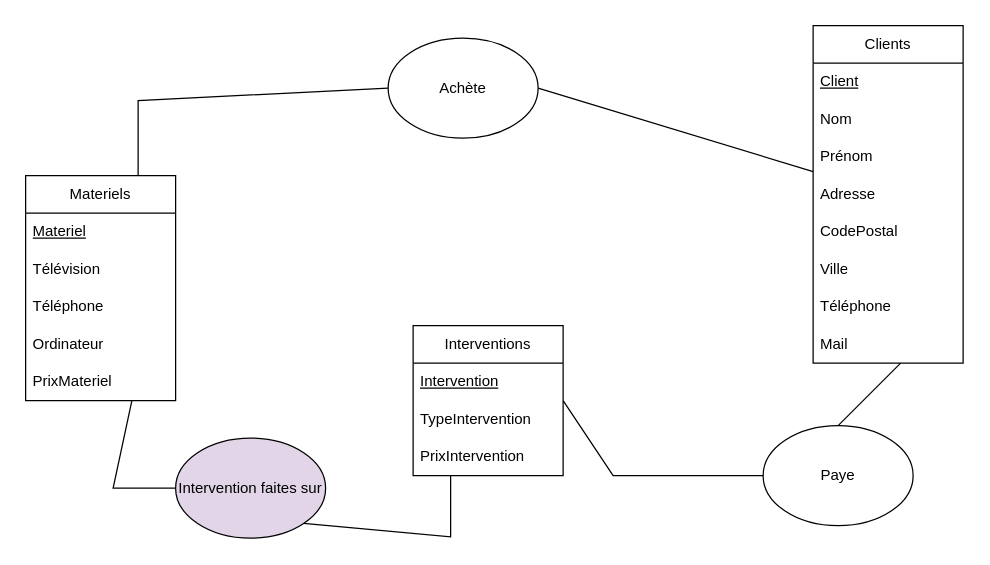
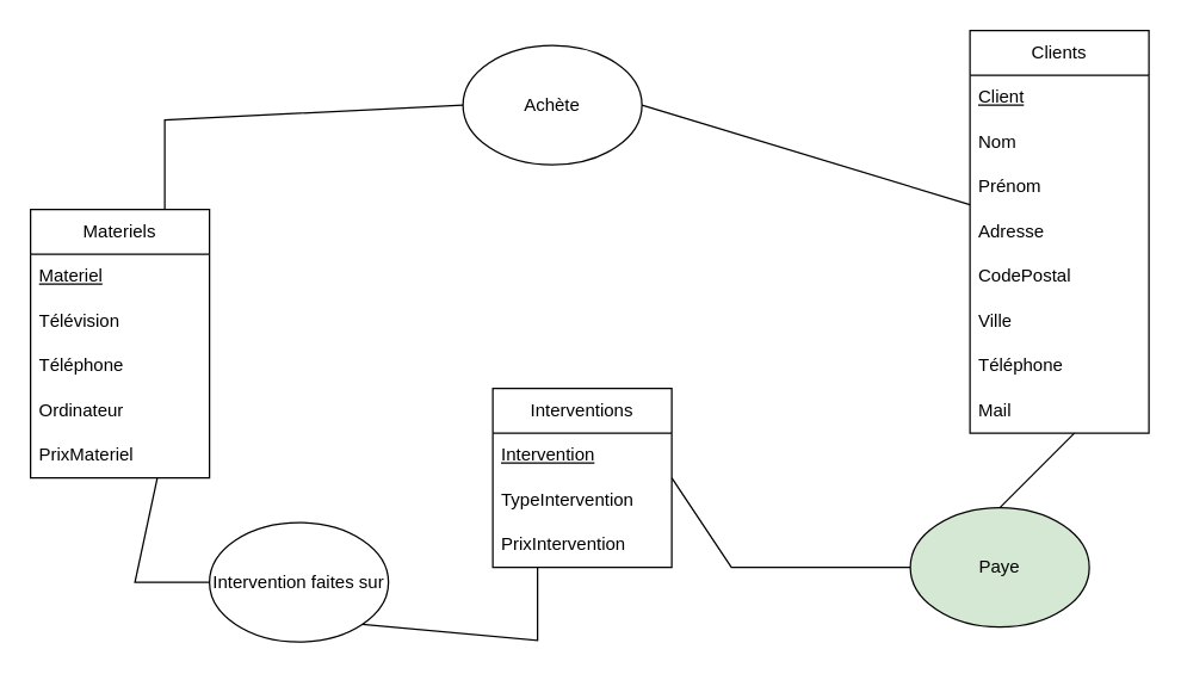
- <mxCell id="22" value="Paye" style="ellipse;whiteSpace=wrap;html=1;" vertex="1" parent="1"><mxGeometry x="610" y="340" width="120" height="80" as="geometry" /></mxCell>
+ <mxCell id="22" value="Paye" style="ellipse;whiteSpace=wrap;html=1;fillColor=#d5e8d4;" vertex="1" parent="1"><mxGeometry x="610" y="340" width="120" height="80" as="geometry" /></mxCell>
- <mxCell id="21" value="Intervention faites sur" style="ellipse;whiteSpace=wrap;html=1;fillColor=#e1d5e7;" vertex="1" parent="1"><mxGeometry x="140" y="350" width="120" height="80" as="geometry" /></mxCell>
+ <mxCell id="21" value="Intervention faites sur" style="ellipse;whiteSpace=wrap;html=1;" vertex="1" parent="1"><mxGeometry x="140" y="350" width="120" height="80" as="geometry" /></mxCell>
